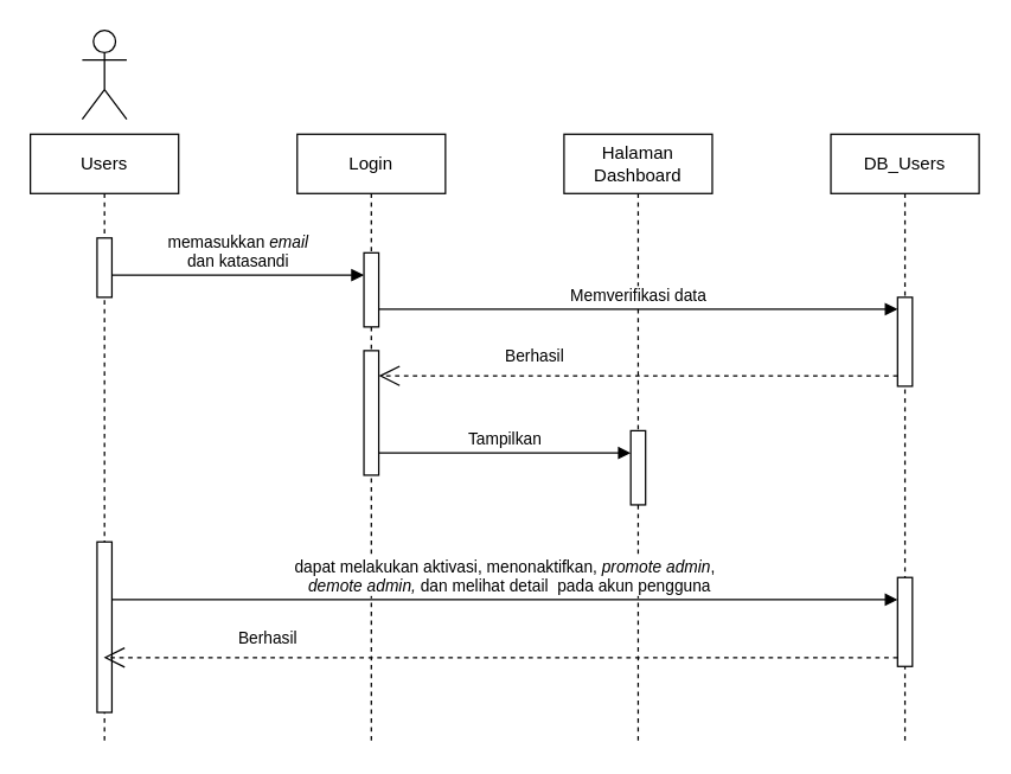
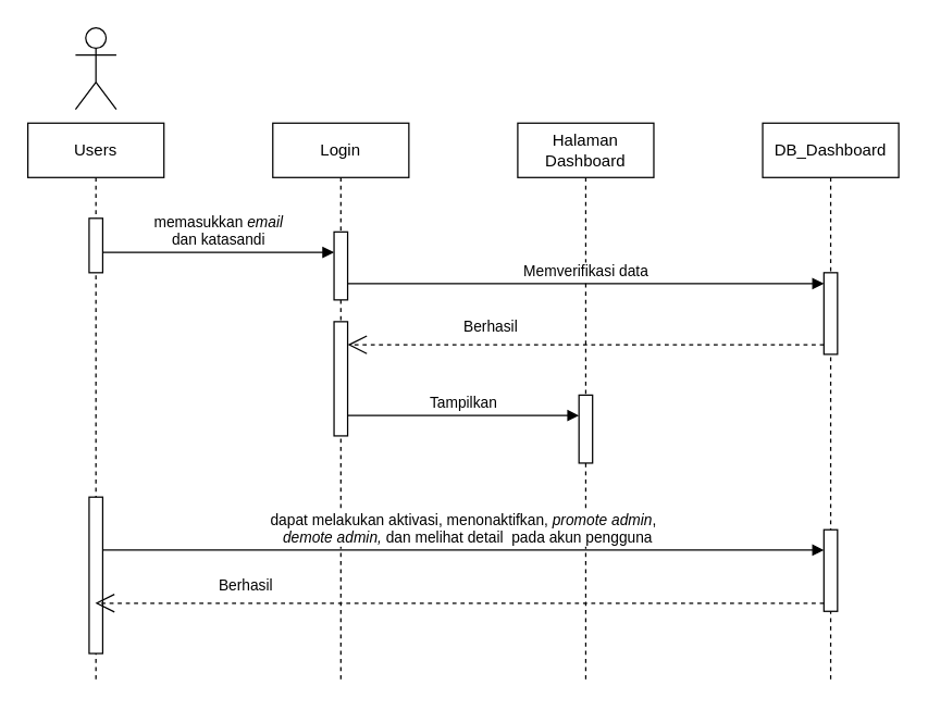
- <mxCell id="12" value="DB_Users" style="shape=umlLifeline;perimeter=lifelinePerimeter;whiteSpace=wrap;html=1;container=0;dropTarget=0;collapsible=0;recursiveResize=0;outlineConnect=0;portConstraint=eastwest;newEdgeStyle={&quot;edgeStyle&quot;:&quot;elbowEdgeStyle&quot;,&quot;elbow&quot;:&quot;vertical&quot;,&quot;curved&quot;:0,&quot;rounded&quot;:0};" vertex="1" parent="1"><mxGeometry x="560" y="90" width="100" height="410" as="geometry" /></mxCell>
+ <mxCell id="12" value="DB_Dashboard" style="shape=umlLifeline;perimeter=lifelinePerimeter;whiteSpace=wrap;html=1;container=0;dropTarget=0;collapsible=0;recursiveResize=0;outlineConnect=0;portConstraint=eastwest;newEdgeStyle={&quot;edgeStyle&quot;:&quot;elbowEdgeStyle&quot;,&quot;elbow&quot;:&quot;vertical&quot;,&quot;curved&quot;:0,&quot;rounded&quot;:0};" vertex="1" parent="1"><mxGeometry x="560" y="90" width="100" height="410" as="geometry" /></mxCell>
